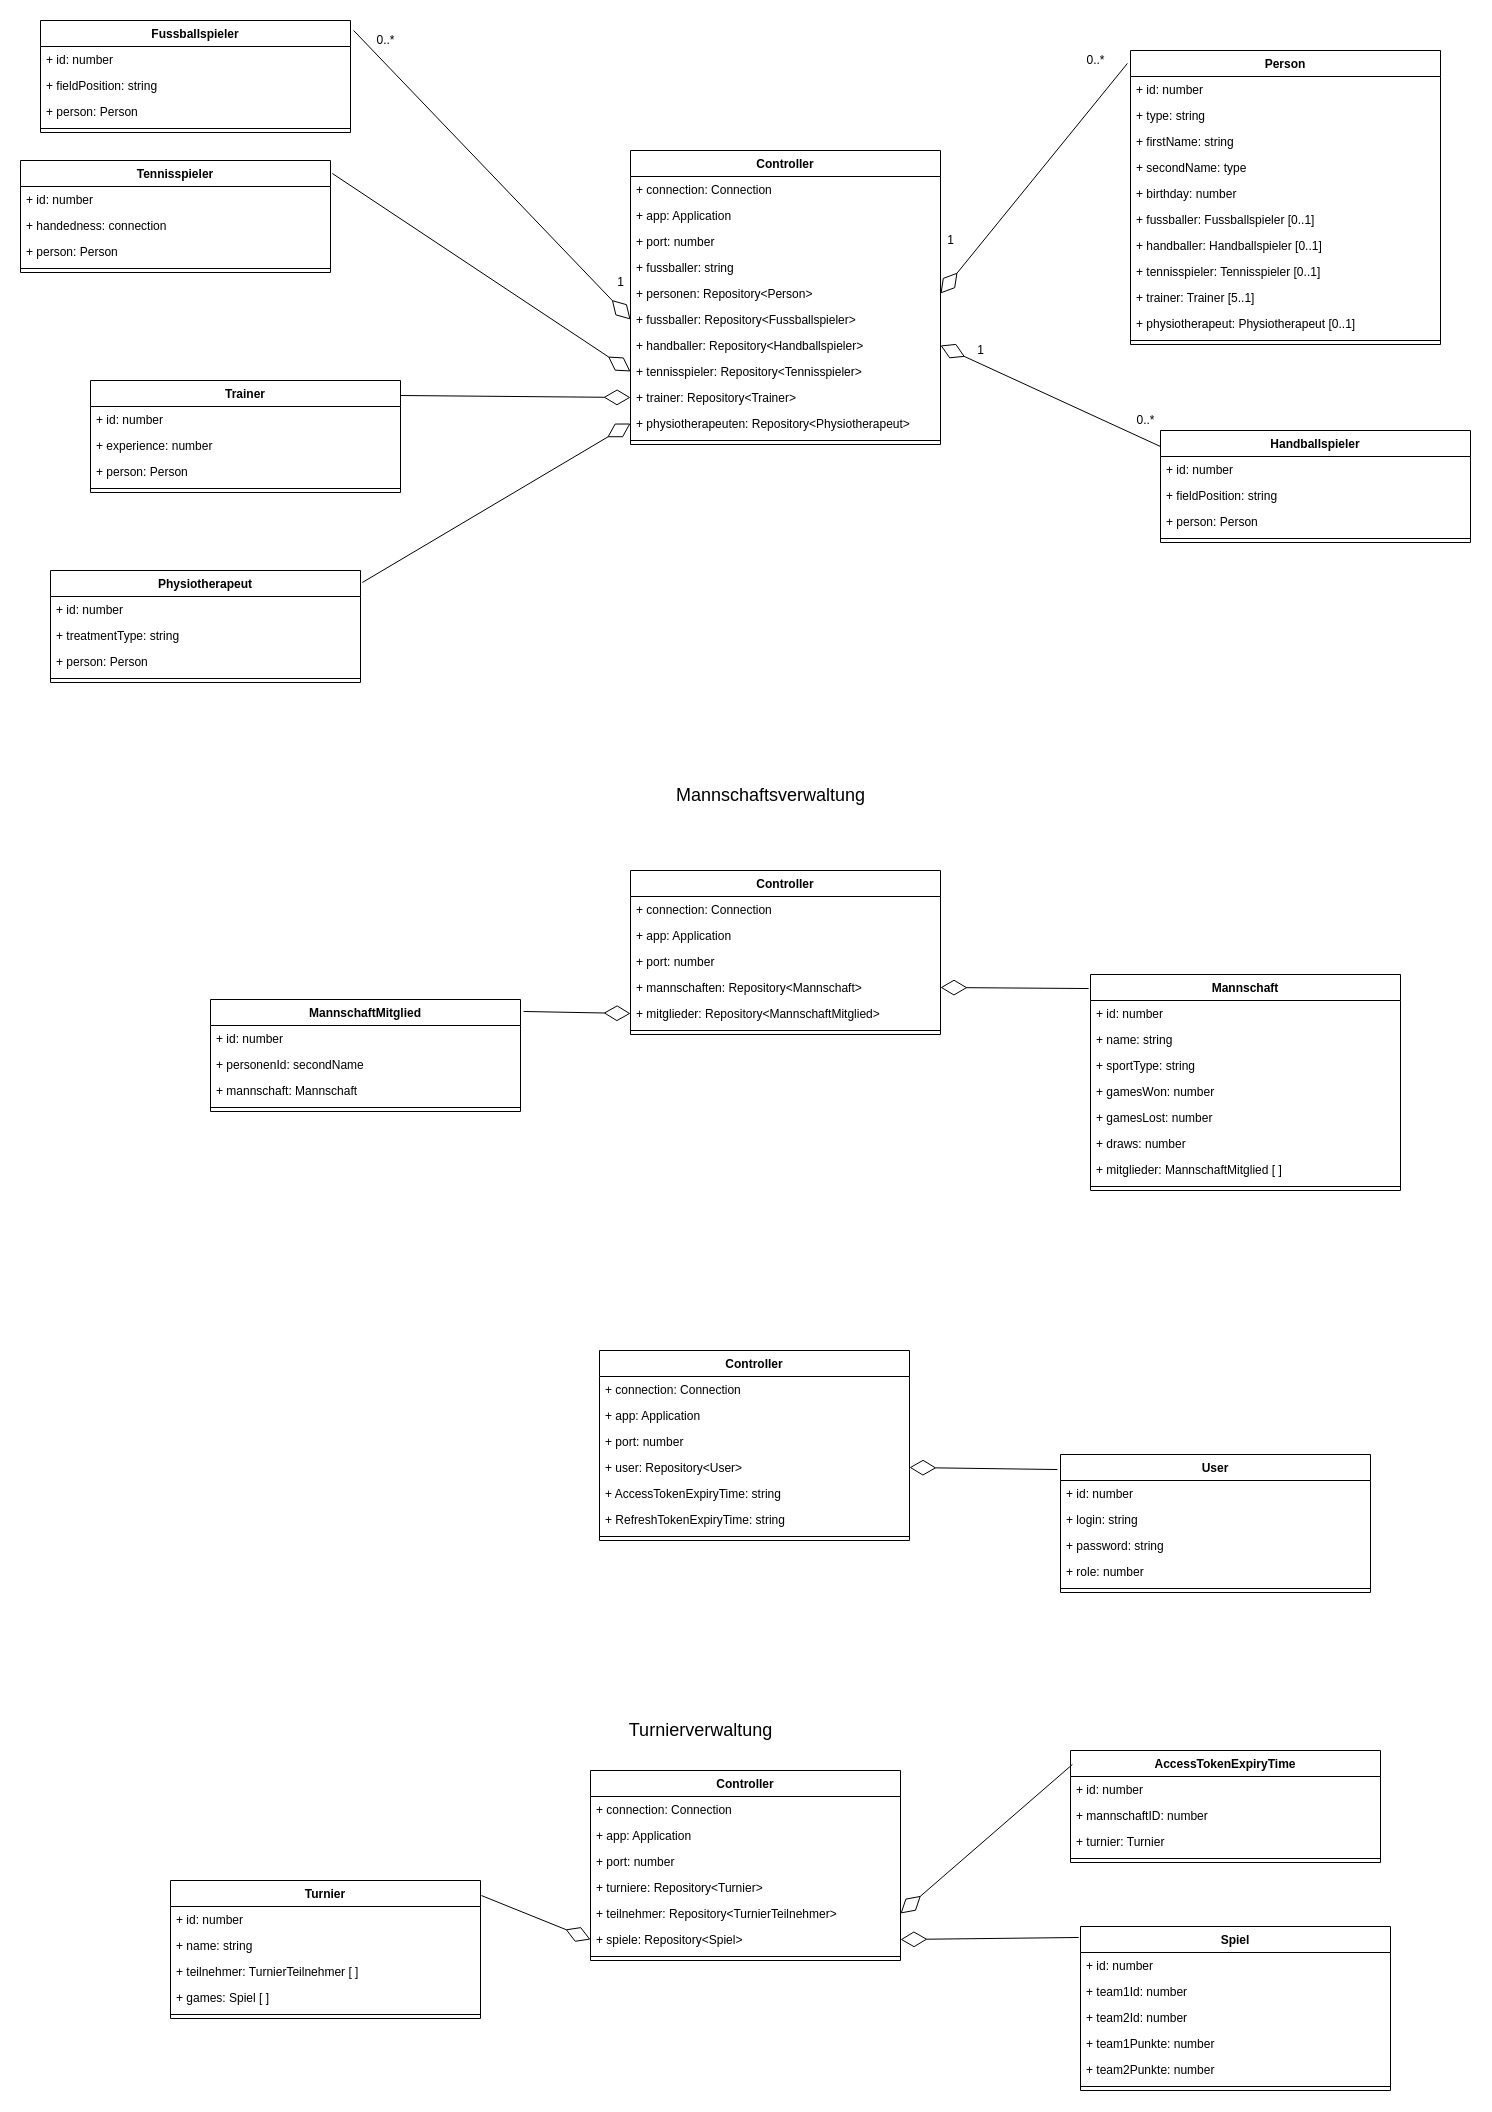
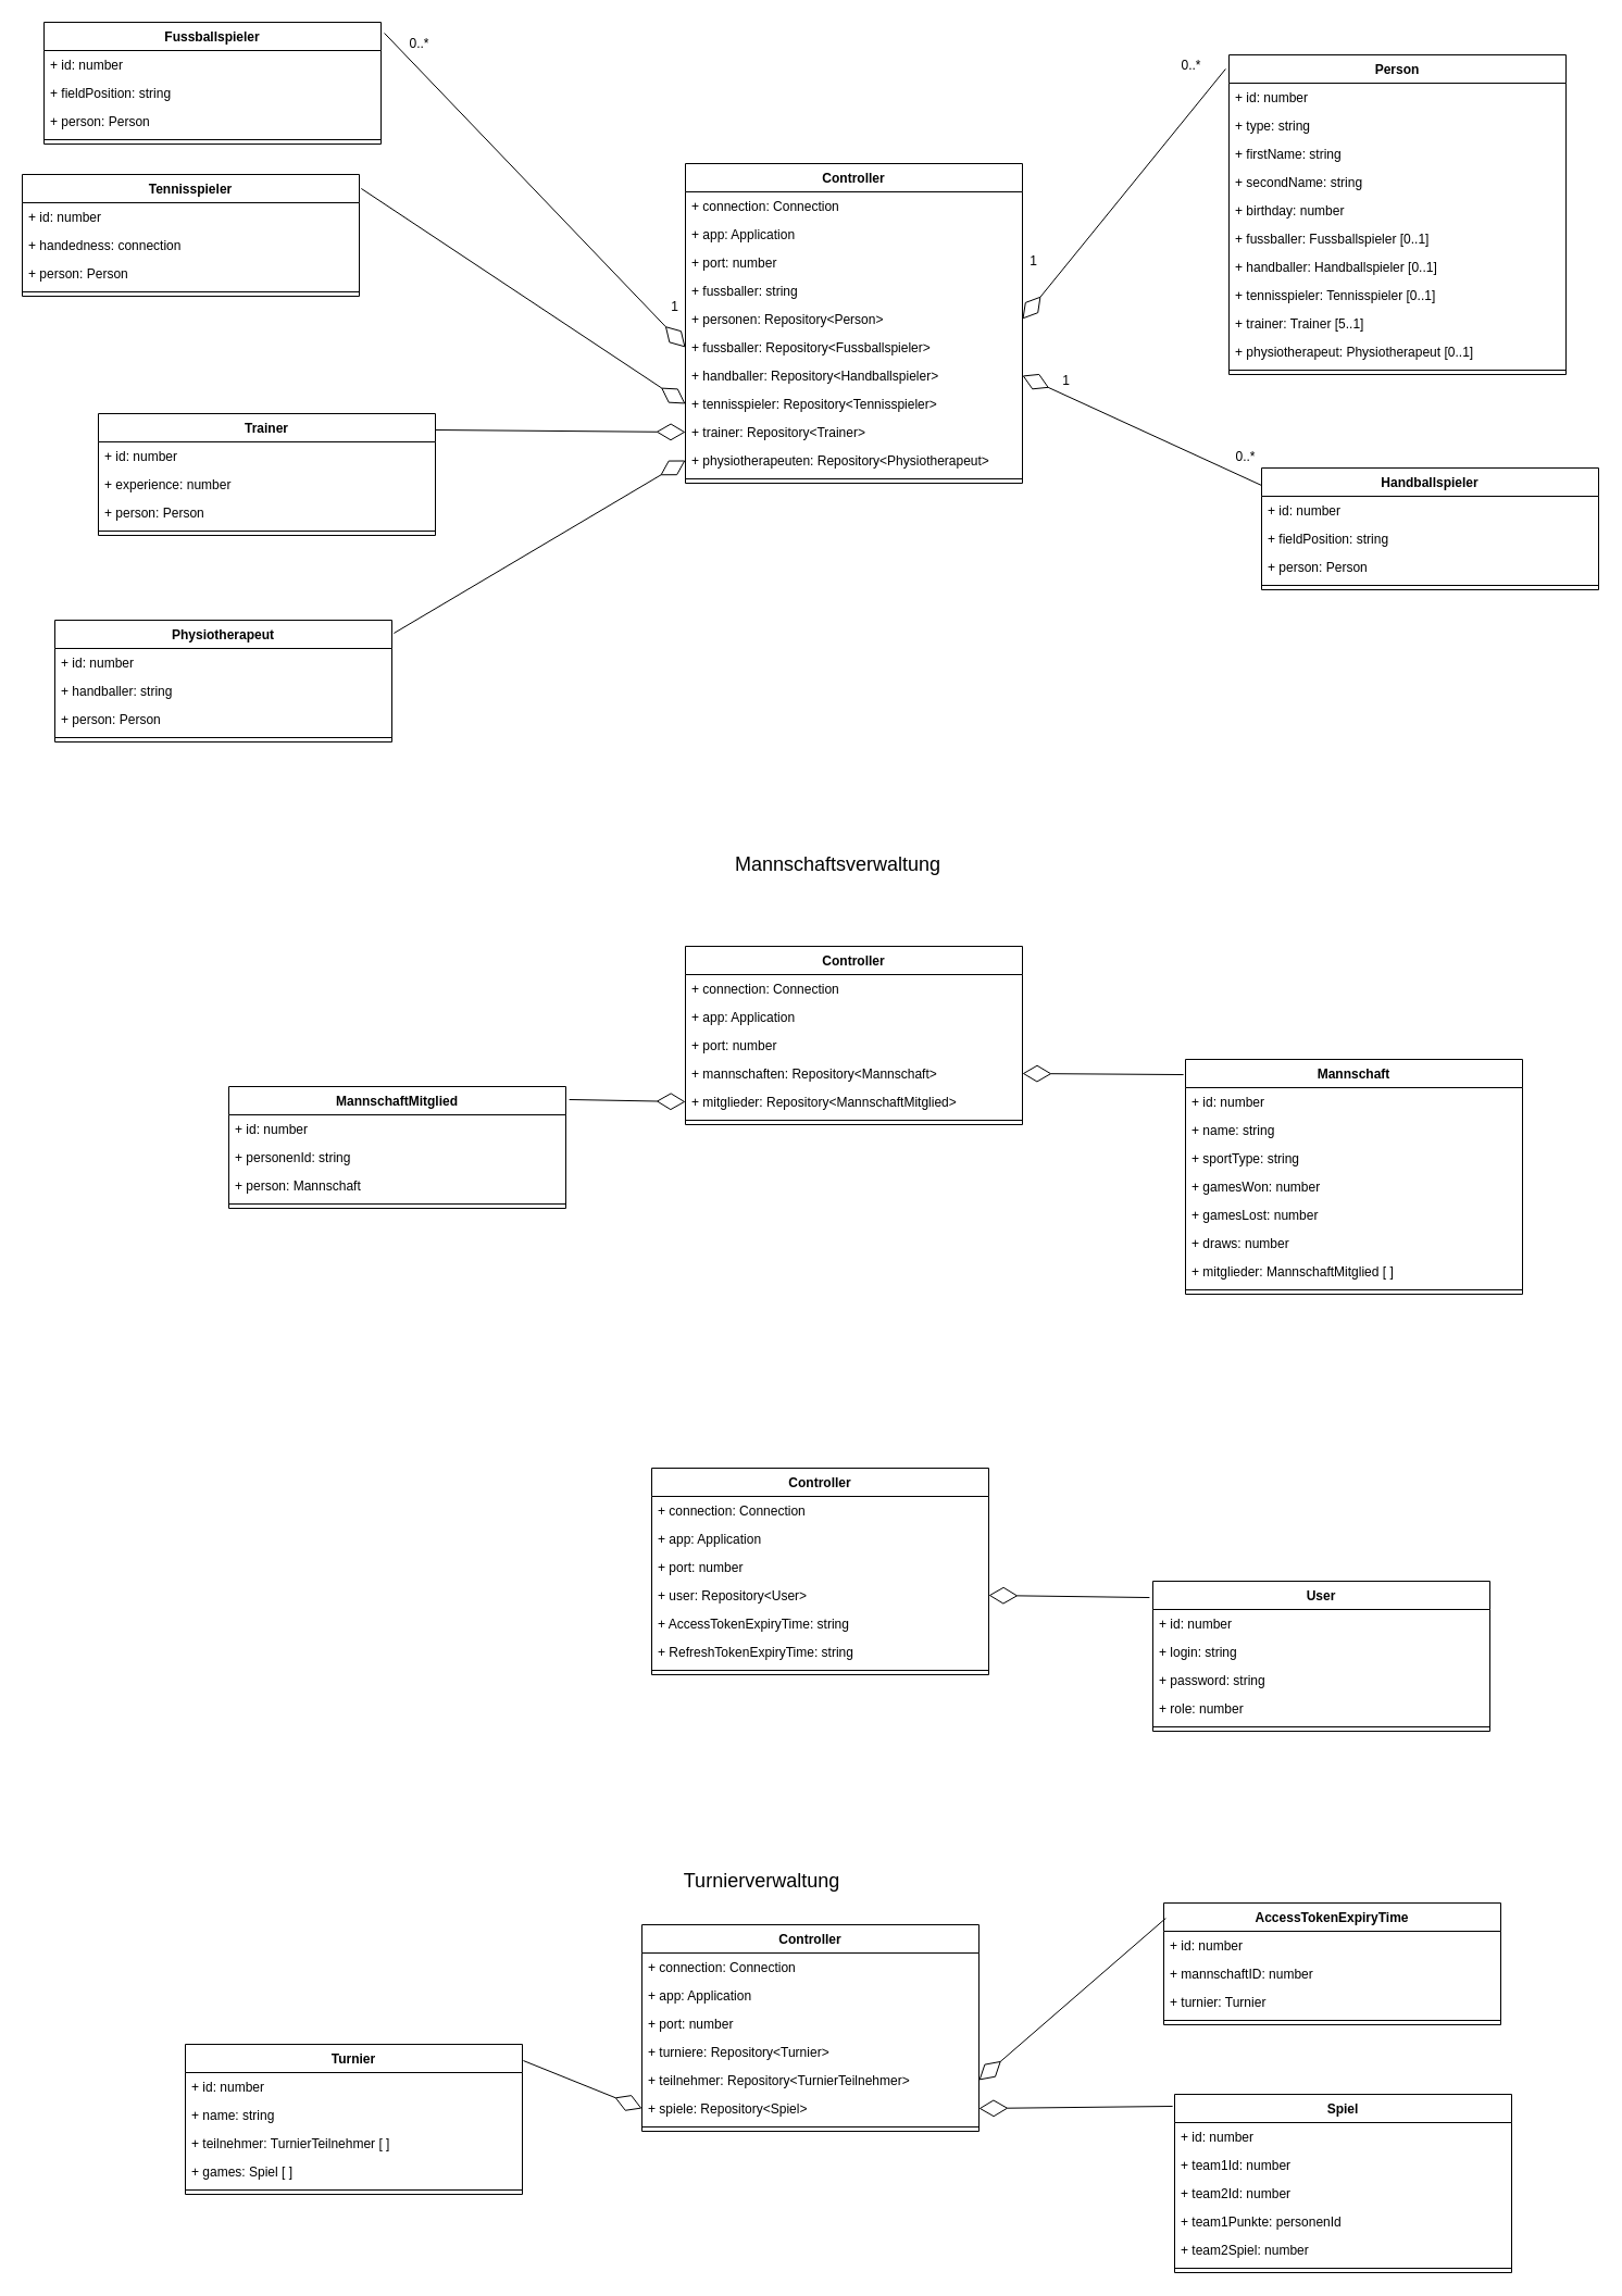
- <mxCell id="18" value="+ secondName: type" style="text;strokeColor=none;fillColor=none;align=left;verticalAlign=top;spacingLeft=4;spacingRight=4;overflow=hidden;rotatable=0;points=[[0,0.5],[1,0.5]];portConstraint=eastwest;" vertex="1" parent="14"><mxGeometry y="104" width="310" height="26" as="geometry" /></mxCell>
+ <mxCell id="18" value="+ secondName: string" style="text;strokeColor=none;fillColor=none;align=left;verticalAlign=top;spacingLeft=4;spacingRight=4;overflow=hidden;rotatable=0;points=[[0,0.5],[1,0.5]];portConstraint=eastwest;" vertex="1" parent="14"><mxGeometry y="104" width="310" height="26" as="geometry" /></mxCell>
- <mxCell id="38" value="+ treatmentType: string" style="text;strokeColor=none;fillColor=none;align=left;verticalAlign=top;spacingLeft=4;spacingRight=4;overflow=hidden;rotatable=0;points=[[0,0.5],[1,0.5]];portConstraint=eastwest;" vertex="1" parent="36"><mxGeometry y="52" width="310" height="26" as="geometry" /></mxCell>
+ <mxCell id="38" value="+ handballer: string" style="text;strokeColor=none;fillColor=none;align=left;verticalAlign=top;spacingLeft=4;spacingRight=4;overflow=hidden;rotatable=0;points=[[0,0.5],[1,0.5]];portConstraint=eastwest;" vertex="1" parent="36"><mxGeometry y="52" width="310" height="26" as="geometry" /></mxCell>
- <mxCell id="82" value="+ personenId: secondName" style="text;strokeColor=none;fillColor=none;align=left;verticalAlign=top;spacingLeft=4;spacingRight=4;overflow=hidden;rotatable=0;points=[[0,0.5],[1,0.5]];portConstraint=eastwest;" vertex="1" parent="80"><mxGeometry y="52" width="310" height="26" as="geometry" /></mxCell>
+ <mxCell id="82" value="+ personenId: string" style="text;strokeColor=none;fillColor=none;align=left;verticalAlign=top;spacingLeft=4;spacingRight=4;overflow=hidden;rotatable=0;points=[[0,0.5],[1,0.5]];portConstraint=eastwest;" vertex="1" parent="80"><mxGeometry y="52" width="310" height="26" as="geometry" /></mxCell>
- <mxCell id="83" value="+ mannschaft: Mannschaft" style="text;strokeColor=none;fillColor=none;align=left;verticalAlign=top;spacingLeft=4;spacingRight=4;overflow=hidden;rotatable=0;points=[[0,0.5],[1,0.5]];portConstraint=eastwest;" vertex="1" parent="80"><mxGeometry y="78" width="310" height="26" as="geometry" /></mxCell>
+ <mxCell id="83" value="+ person: Mannschaft" style="text;strokeColor=none;fillColor=none;align=left;verticalAlign=top;spacingLeft=4;spacingRight=4;overflow=hidden;rotatable=0;points=[[0,0.5],[1,0.5]];portConstraint=eastwest;" vertex="1" parent="80"><mxGeometry y="78" width="310" height="26" as="geometry" /></mxCell>
- <mxCell id="115" value="+ team1Punkte: number" style="text;strokeColor=none;fillColor=none;align=left;verticalAlign=top;spacingLeft=4;spacingRight=4;overflow=hidden;rotatable=0;points=[[0,0.5],[1,0.5]];portConstraint=eastwest;" vertex="1" parent="111"><mxGeometry y="104" width="310" height="26" as="geometry" /></mxCell>
+ <mxCell id="115" value="+ team1Punkte: personenId" style="text;strokeColor=none;fillColor=none;align=left;verticalAlign=top;spacingLeft=4;spacingRight=4;overflow=hidden;rotatable=0;points=[[0,0.5],[1,0.5]];portConstraint=eastwest;" vertex="1" parent="111"><mxGeometry y="104" width="310" height="26" as="geometry" /></mxCell>
- <mxCell id="116" value="+ team2Punkte: number" style="text;strokeColor=none;fillColor=none;align=left;verticalAlign=top;spacingLeft=4;spacingRight=4;overflow=hidden;rotatable=0;points=[[0,0.5],[1,0.5]];portConstraint=eastwest;" vertex="1" parent="111"><mxGeometry y="130" width="310" height="26" as="geometry" /></mxCell>
+ <mxCell id="116" value="+ team2Spiel: number" style="text;strokeColor=none;fillColor=none;align=left;verticalAlign=top;spacingLeft=4;spacingRight=4;overflow=hidden;rotatable=0;points=[[0,0.5],[1,0.5]];portConstraint=eastwest;" vertex="1" parent="111"><mxGeometry y="130" width="310" height="26" as="geometry" /></mxCell>
